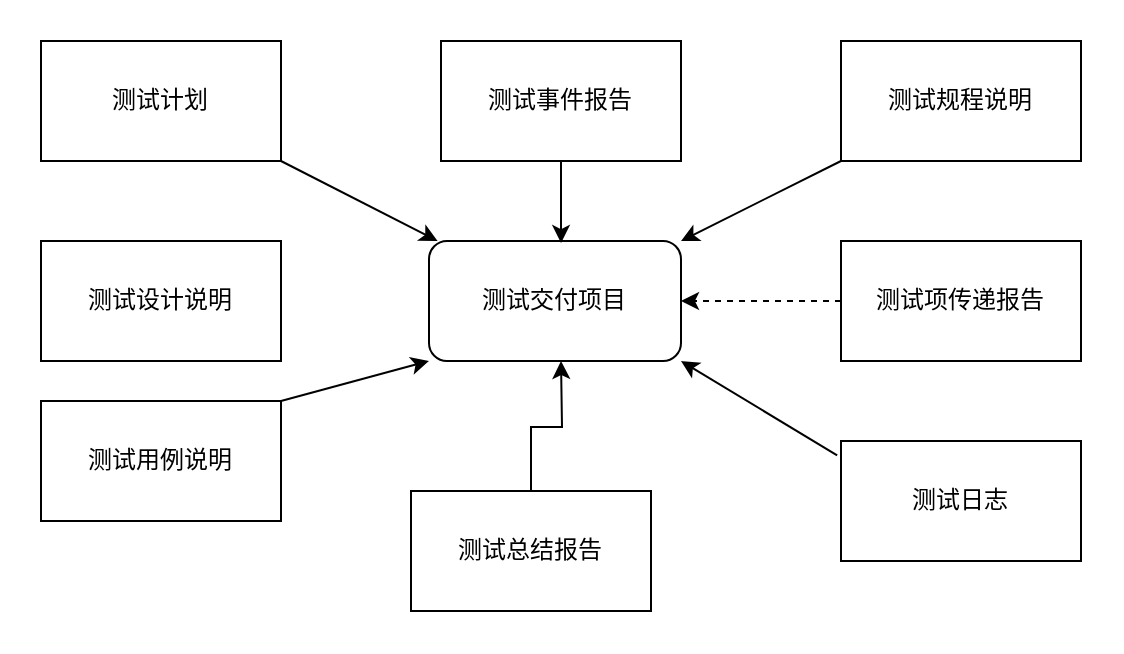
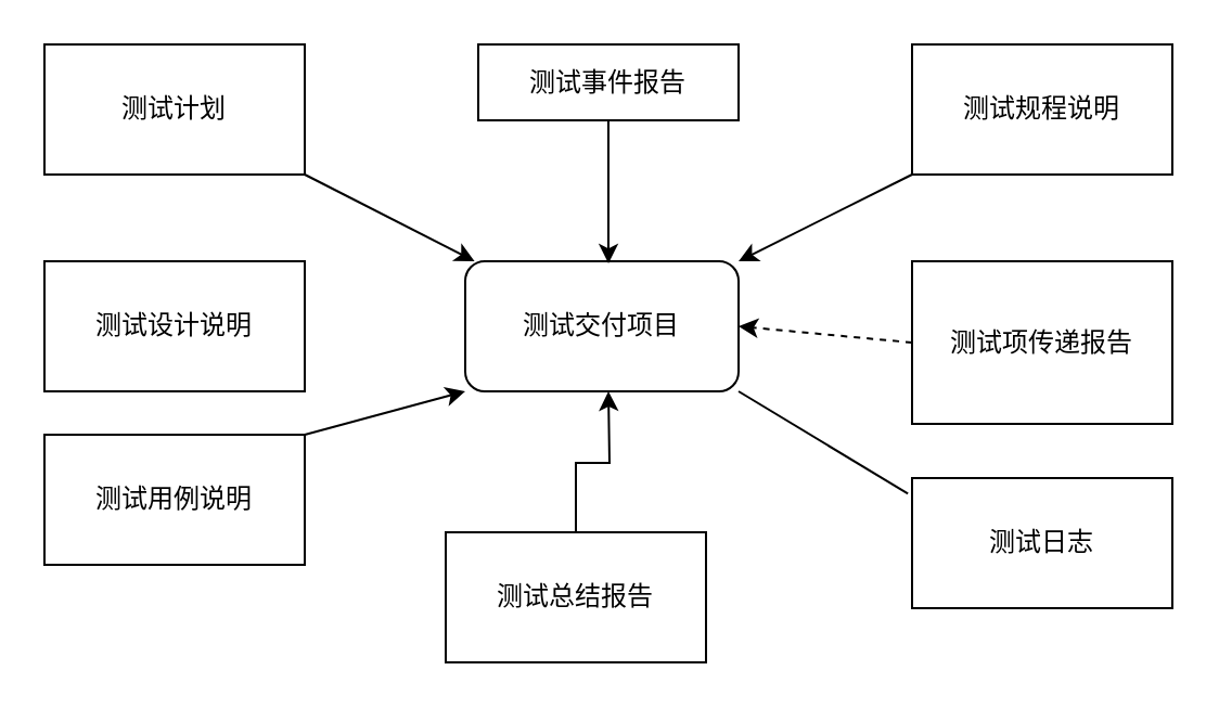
- <mxCell id="17" value="测试事件报告" style="rounded=0;whiteSpace=wrap;html=1;" vertex="1" parent="1"><mxGeometry x="220" y="20" width="120" height="60" as="geometry" /></mxCell>
+ <mxCell id="17" value="测试事件报告" style="rounded=0;whiteSpace=wrap;html=1;" vertex="1" parent="1"><mxGeometry x="220" y="20" width="120" height="35" as="geometry" /></mxCell>
- <mxCell id="7" value="测试项传递报告" style="rounded=0;whiteSpace=wrap;html=1;" vertex="1" parent="1"><mxGeometry x="420" y="120" width="120" height="60" as="geometry" /></mxCell>
+ <mxCell id="7" value="测试项传递报告" style="rounded=0;whiteSpace=wrap;html=1;" vertex="1" parent="1"><mxGeometry x="420" y="120" width="120" height="75" as="geometry" /></mxCell>
- <mxCell id="13" value="" style="endArrow=classic;html=1;rounded=0;exitX=-0.016;exitY=0.12;exitDx=0;exitDy=0;exitPerimeter=0;entryX=1;entryY=1;entryDx=0;entryDy=0;" edge="1" parent="1" source="8" target="2"><mxGeometry width="50" height="50" relative="1" as="geometry"><mxPoint x="300" y="300" as="sourcePoint" /><mxPoint x="350" y="250" as="targetPoint" /></mxGeometry></mxCell>
+ <mxCell id="13" value="" style="endArrow=none;html=1;rounded=0;exitX=-0.016;exitY=0.12;exitDx=0;exitDy=0;exitPerimeter=0;entryX=1;entryY=1;entryDx=0;entryDy=0;" edge="1" parent="1" source="8" target="2"><mxGeometry width="50" height="50" relative="1" as="geometry"><mxPoint x="300" y="300" as="sourcePoint" /><mxPoint x="350" y="250" as="targetPoint" /></mxGeometry></mxCell>
